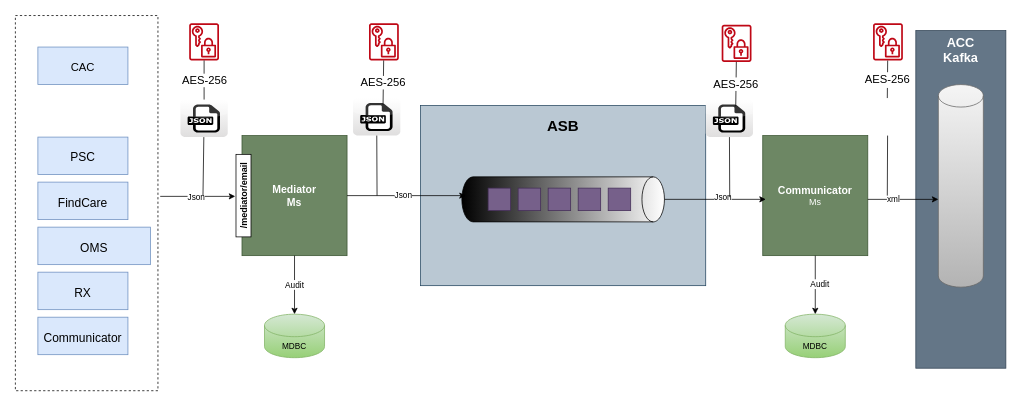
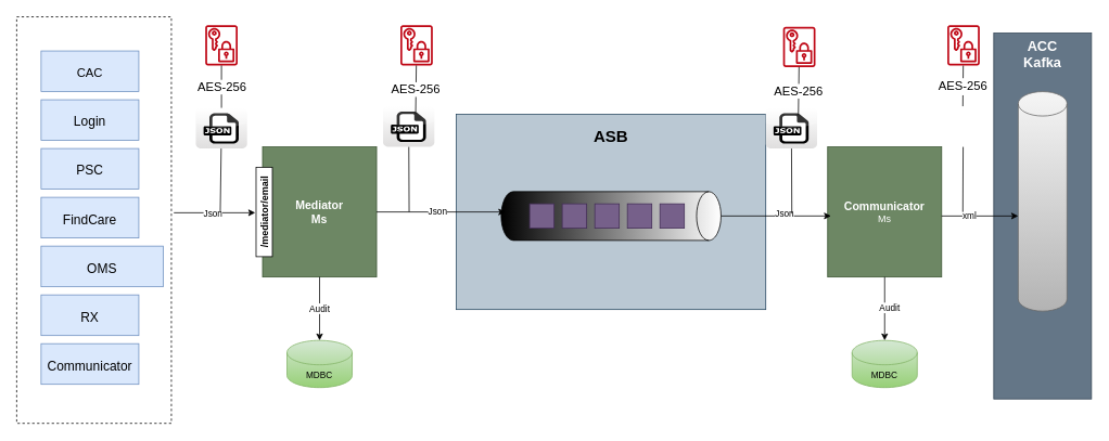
+ <mxCell id="19" value="&lt;font size=&quot;3&quot;&gt;Login&lt;/font&gt;" style="rounded=0;whiteSpace=wrap;html=1;glass=0;fontSize=20;fillColor=#dae8fc;strokeColor=#6c8ebf;" parent="1" vertex="1"><mxGeometry x="50" y="122" width="120" height="50" as="geometry" /></mxCell>
